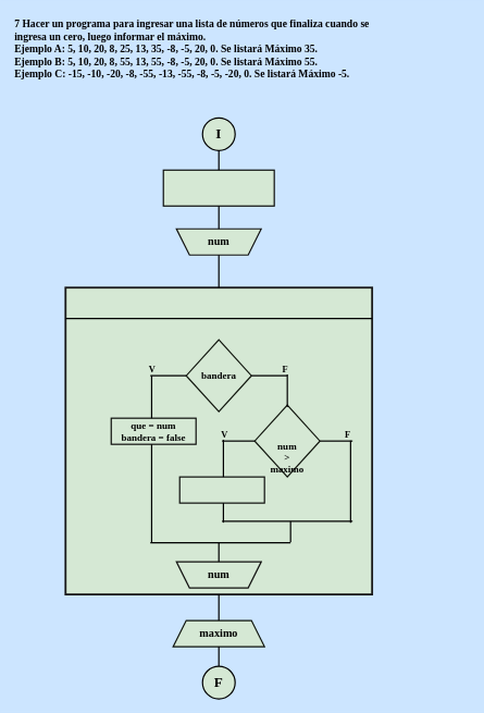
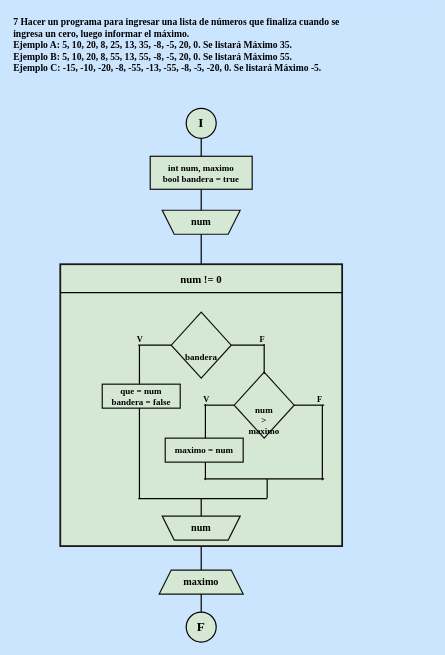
+ <mxCell id="13" value="&lt;font face=&quot;Comic Sans MS&quot; color=&quot;#000000&quot;&gt;&lt;span style=&quot;font-size: 15px;&quot;&gt;&lt;b&gt;int num, maximo&lt;/b&gt;&lt;/span&gt;&lt;/font&gt;&lt;div&gt;&lt;font face=&quot;Comic Sans MS&quot; color=&quot;#000000&quot;&gt;&lt;span style=&quot;font-size: 15px;&quot;&gt;&lt;b&gt;bool bandera = true&lt;/b&gt;&lt;/span&gt;&lt;/font&gt;&lt;/div&gt;" style="text;strokeColor=none;align=center;fillColor=none;html=1;verticalAlign=middle;whiteSpace=wrap;rounded=0;fontFamily=Architects Daughter;fontSource=https%3A%2F%2Ffonts.googleapis.com%2Fcss%3Ffamily%3DArchitects%2BDaughter;" vertex="1" parent="11"><mxGeometry x="5" y="2.5" width="160" height="50" as="geometry" /></mxCell>
+ <mxCell id="23" value="&lt;b&gt;&lt;font style=&quot;font-size: 18px;&quot; color=&quot;#000000&quot; face=&quot;Comic Sans MS&quot;&gt;num != 0&lt;/font&gt;&lt;/b&gt;" style="text;strokeColor=none;align=center;fillColor=none;html=1;verticalAlign=middle;whiteSpace=wrap;rounded=0;fontFamily=Architects Daughter;fontSource=https://fonts.googleapis.com/css?family=Architects+Daughter;" vertex="1" parent="20"><mxGeometry x="165" y="10" width="140" height="30" as="geometry" /></mxCell>
- <mxCell id="26" value="&lt;b&gt;&lt;font style=&quot;font-size: 15px;&quot; color=&quot;#000000&quot; face=&quot;Comic Sans MS&quot;&gt;bandera&lt;/font&gt;&lt;/b&gt;" style="text;strokeColor=none;align=center;fillColor=none;html=1;verticalAlign=middle;whiteSpace=wrap;rounded=0;fontFamily=Architects Daughter;fontSource=https://fonts.googleapis.com/css?family=Architects+Daughter;" vertex="1" parent="24"><mxGeometry x="20" y="40" width="60" height="30" as="geometry" /></mxCell>
+ <mxCell id="26" value="&lt;b&gt;&lt;font style=&quot;font-size: 15px;&quot; color=&quot;#000000&quot; face=&quot;Comic Sans MS&quot;&gt;bandera&lt;/font&gt;&lt;/b&gt;" style="text;strokeColor=none;align=center;fillColor=none;html=1;verticalAlign=middle;whiteSpace=wrap;rounded=0;fontFamily=Architects Daughter;fontSource=https://fonts.googleapis.com/css?family=Architects+Daughter;" vertex="1" parent="24"><mxGeometry x="20" y="60" width="60" height="30" as="geometry" /></mxCell>
+ <mxCell id="35" value="&lt;font face=&quot;Comic Sans MS&quot; color=&quot;#000000&quot;&gt;&lt;span style=&quot;font-size: 15px;&quot;&gt;&lt;b&gt;maximo = num&lt;/b&gt;&lt;/span&gt;&lt;/font&gt;" style="text;strokeColor=none;align=center;fillColor=none;html=1;verticalAlign=middle;whiteSpace=wrap;rounded=0;fontFamily=Architects Daughter;fontSource=https://fonts.googleapis.com/css?family=Architects+Daughter;" vertex="1" parent="33"><mxGeometry x="10" y="5" width="110" height="30" as="geometry" /></mxCell>
